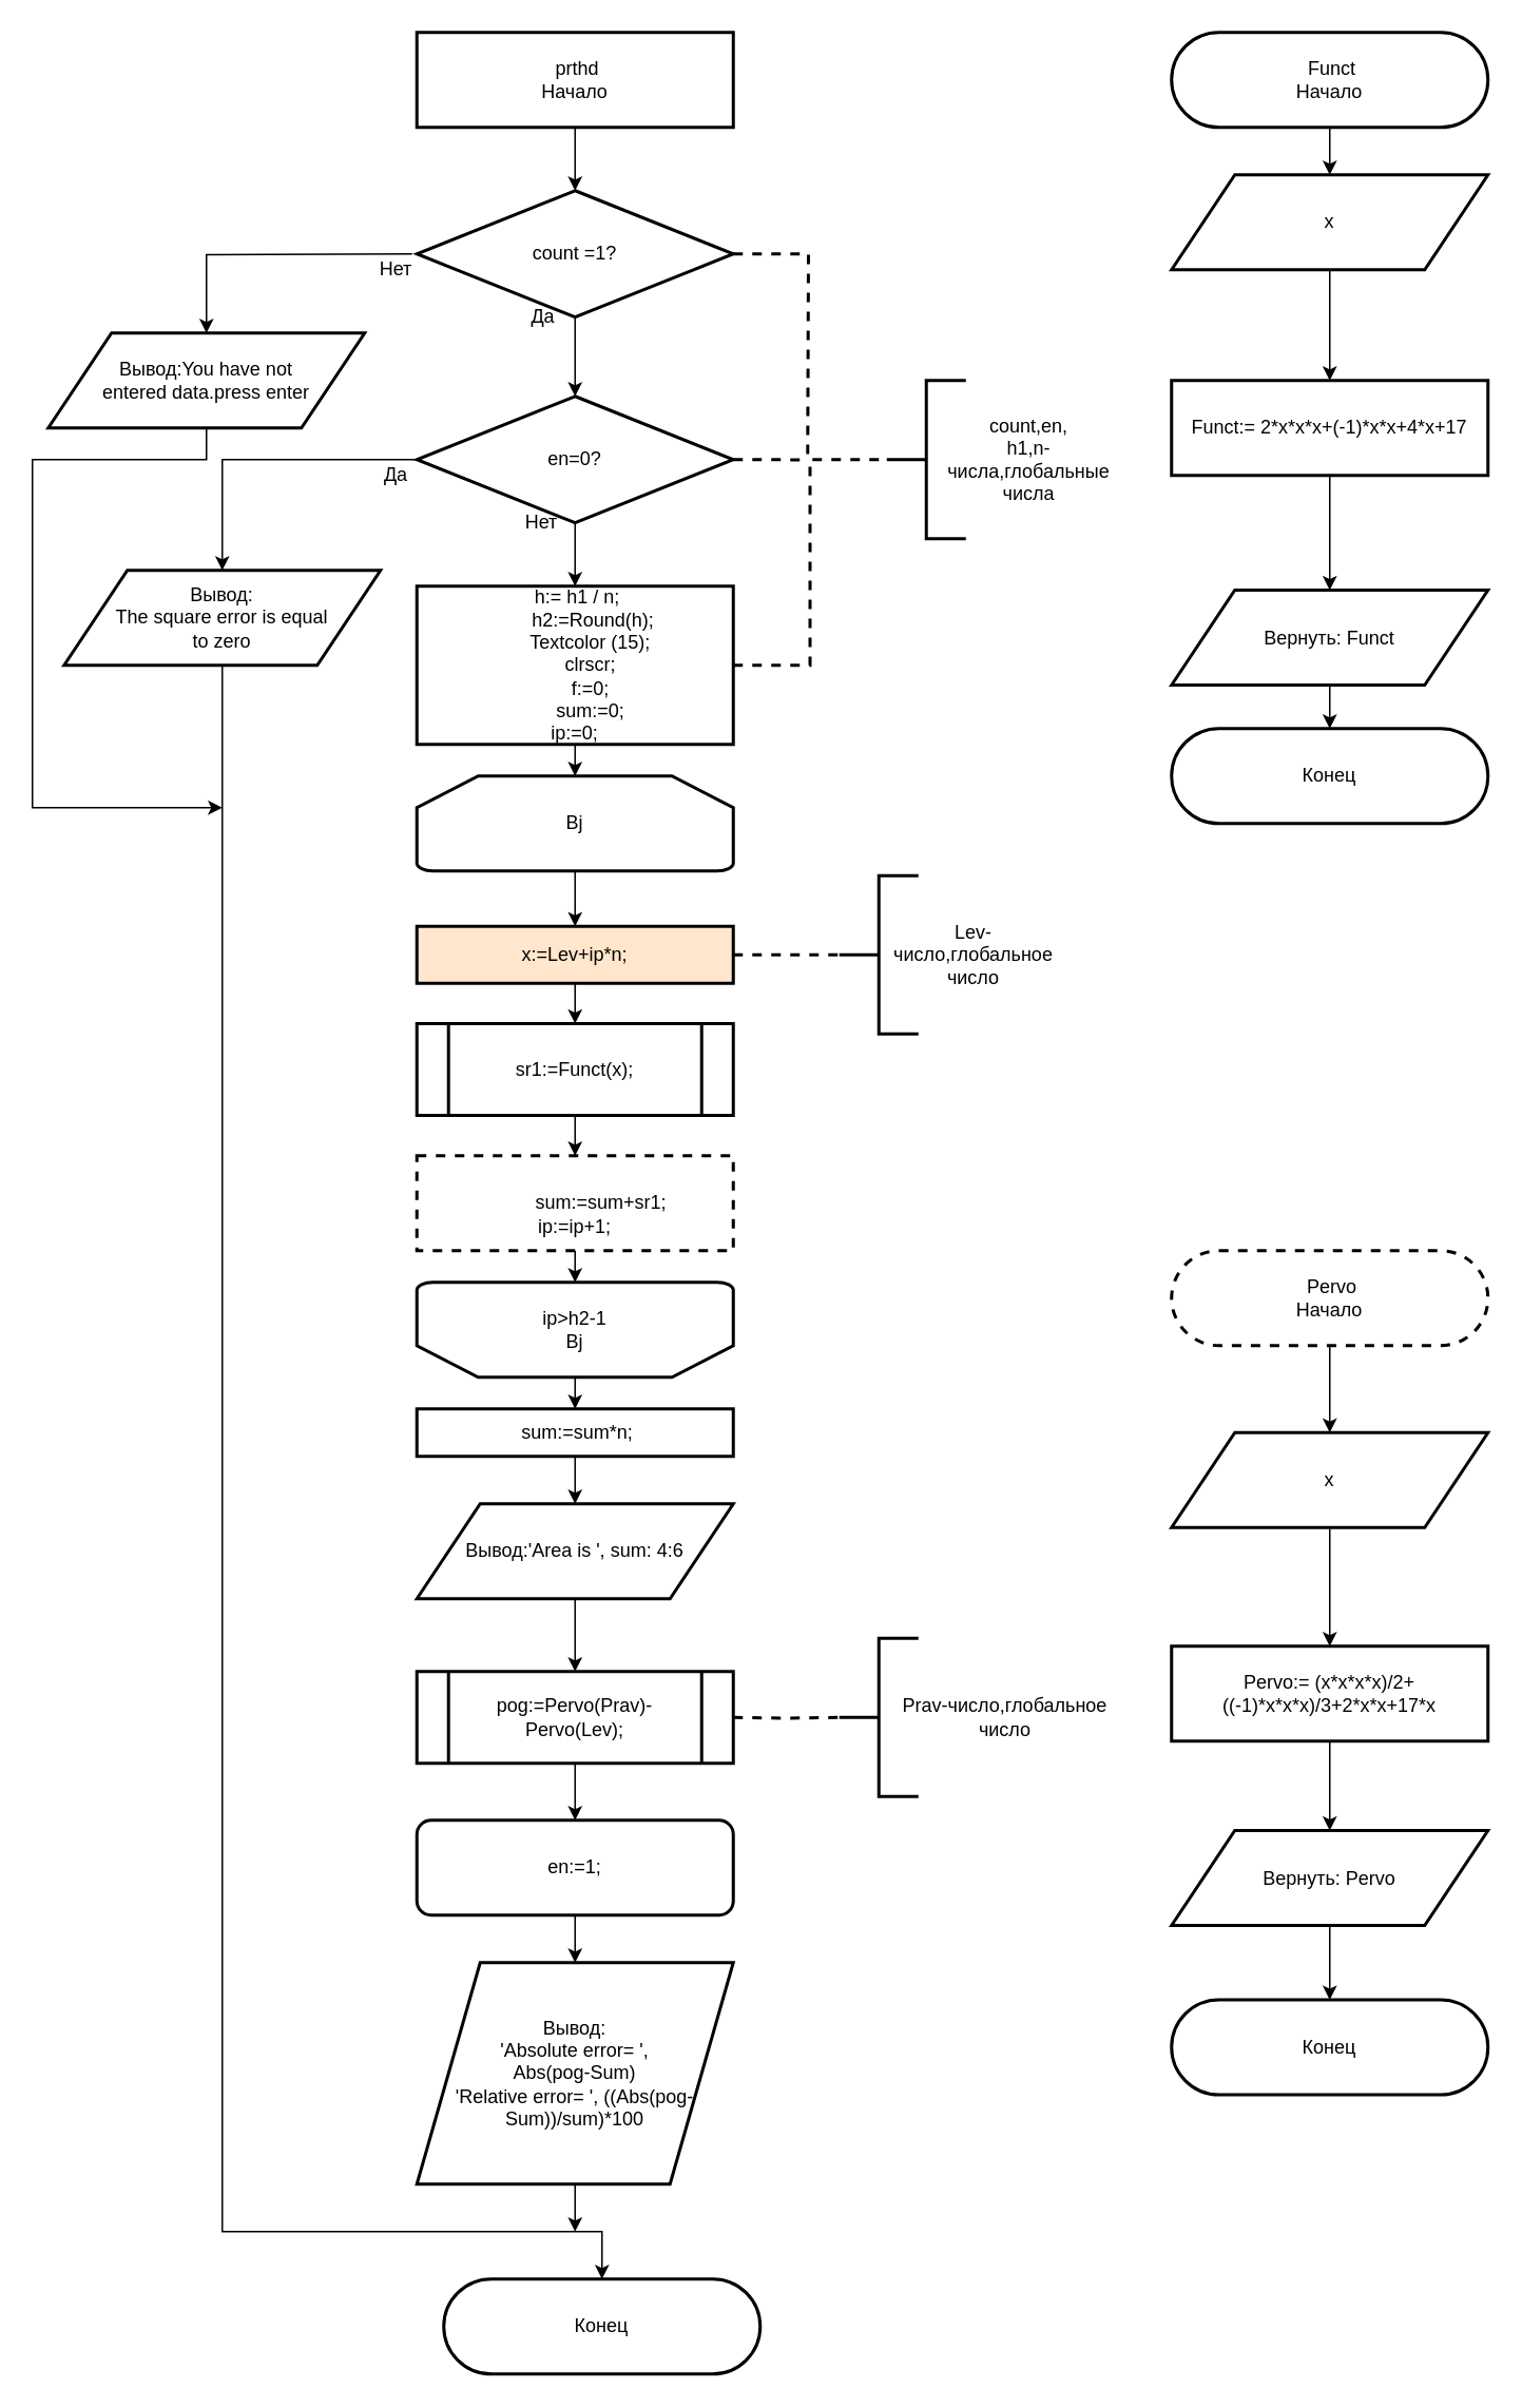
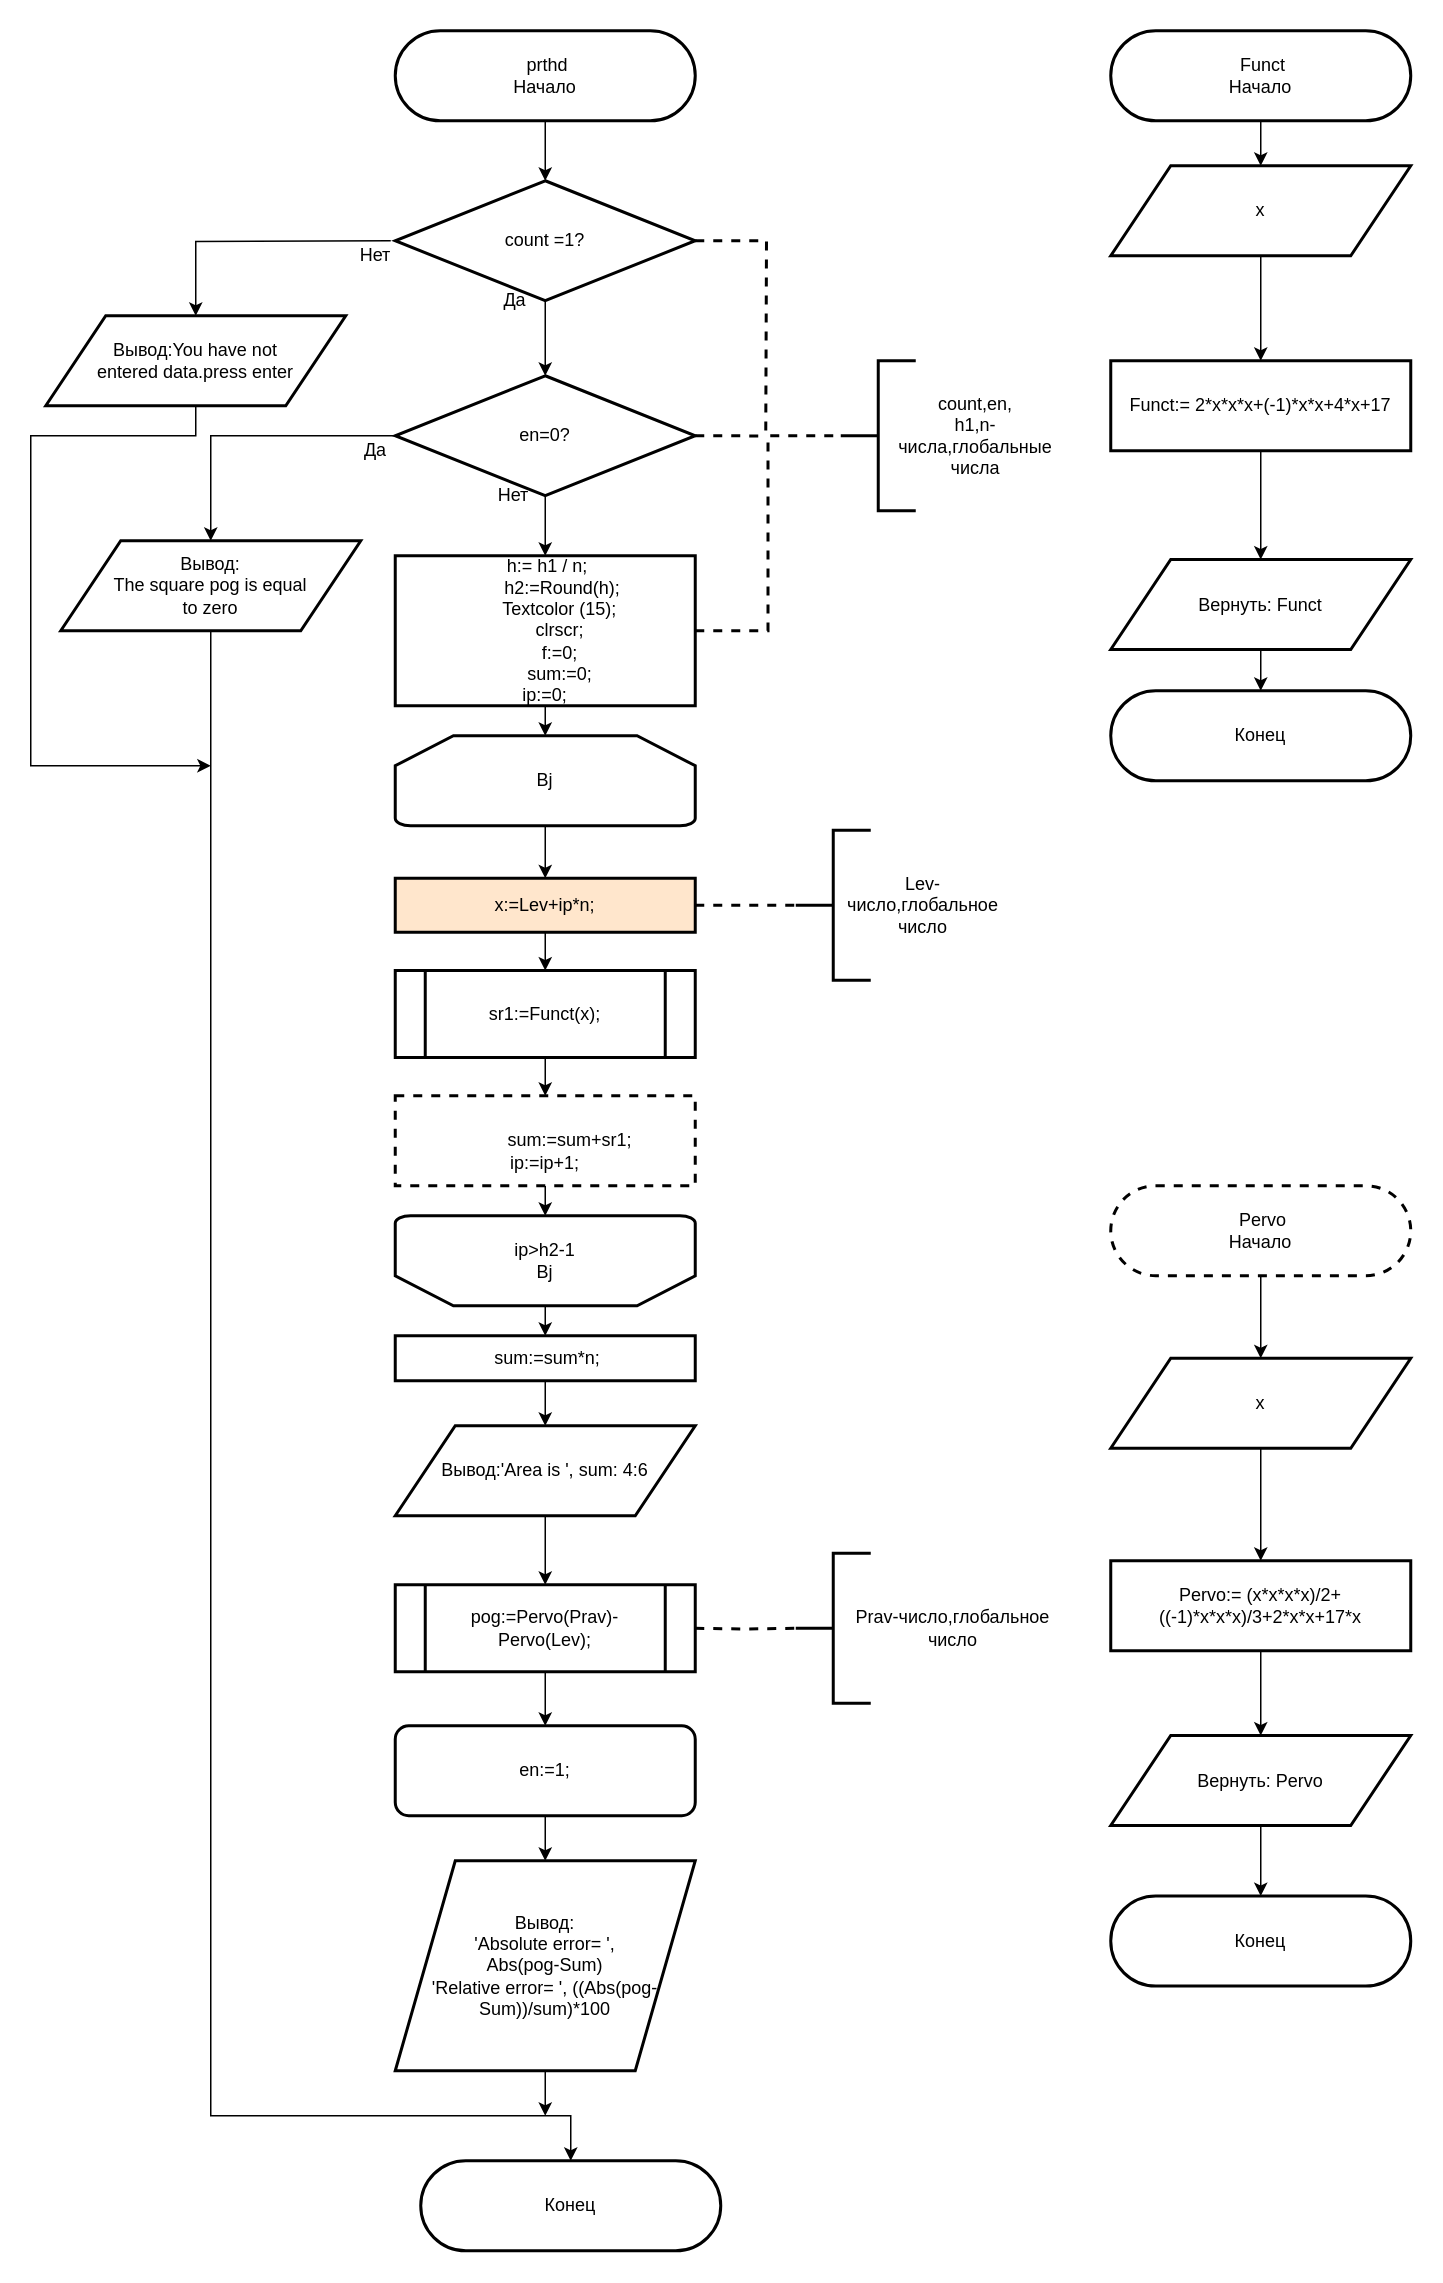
- <mxCell id="3" value="&amp;nbsp;prthd&lt;br&gt;Начало" style="whiteSpace=wrap;html=1;arcSize=50;strokeWidth=2;rounded=0;" parent="1" vertex="1"><mxGeometry x="263" y="20" width="200" height="60" as="geometry" /></mxCell>
+ <mxCell id="3" value="&amp;nbsp;prthd&lt;br&gt;Начало" style="rounded=1;whiteSpace=wrap;html=1;arcSize=50;strokeWidth=2;" parent="1" vertex="1"><mxGeometry x="263" y="20" width="200" height="60" as="geometry" /></mxCell>
- <mxCell id="14" value="Вывод:&lt;br&gt;The square error is equal &lt;br&gt;to zero" style="shape=parallelogram;perimeter=parallelogramPerimeter;whiteSpace=wrap;html=1;strokeWidth=2;" parent="1" vertex="1"><mxGeometry x="40" y="360" width="200" height="60" as="geometry" /></mxCell>
+ <mxCell id="14" value="Вывод:&lt;br&gt;The square pog is equal &lt;br&gt;to zero" style="shape=parallelogram;perimeter=parallelogramPerimeter;whiteSpace=wrap;html=1;strokeWidth=2;" parent="1" vertex="1"><mxGeometry x="40" y="360" width="200" height="60" as="geometry" /></mxCell>
